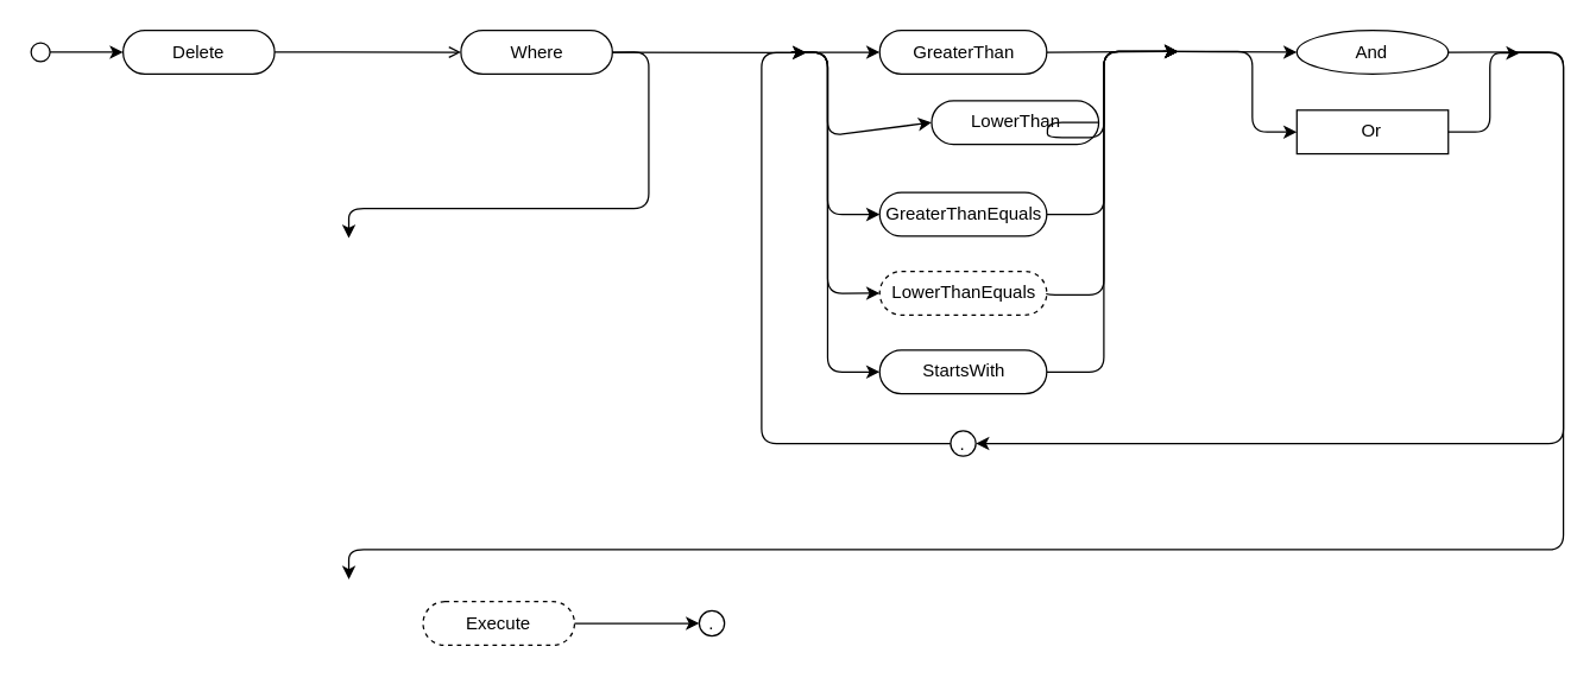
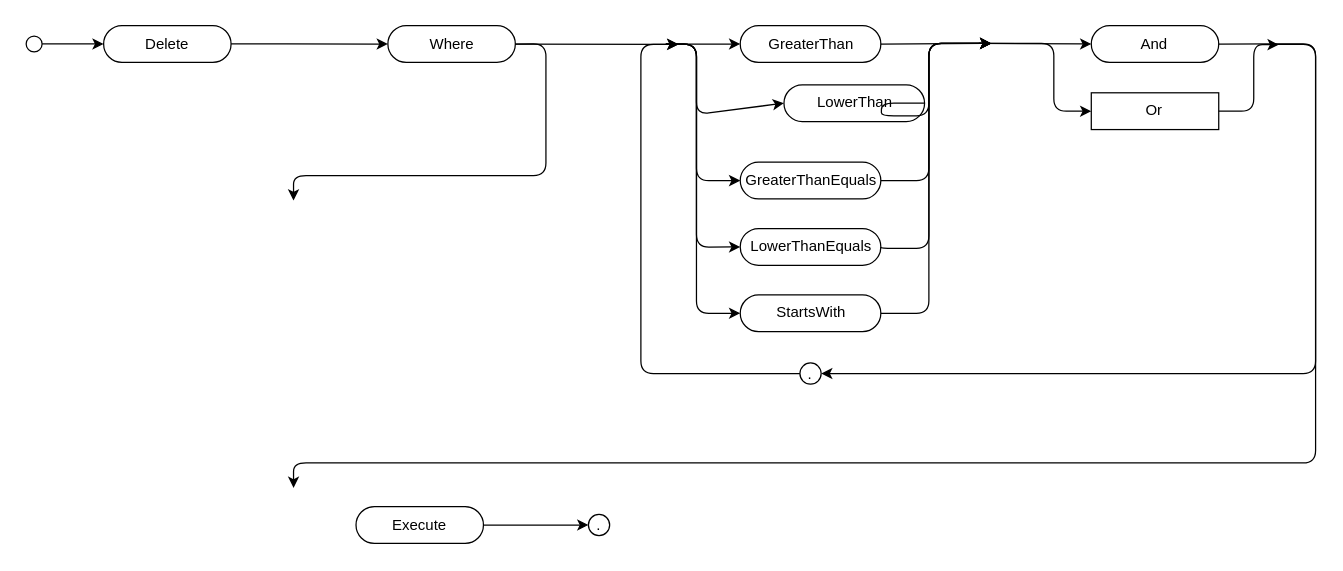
- <mxCell id="6" style="edgeStyle=elbowEdgeStyle;rounded=1;orthogonalLoop=1;jettySize=auto;html=1;exitX=1;exitY=0.5;exitDx=0;exitDy=0;entryX=0;entryY=0.5;entryDx=0;entryDy=0;endArrow=open;" parent="1" source="7" target="4" edge="1"><mxGeometry x="24" y="100" as="geometry"><mxPoint x="260.513" y="-20.571" as="targetPoint" /><Array as="points"><mxPoint x="218.01" y="48.095" /></Array></mxGeometry></mxCell>
+ <mxCell id="6" style="edgeStyle=elbowEdgeStyle;rounded=1;orthogonalLoop=1;jettySize=auto;html=1;exitX=1;exitY=0.5;exitDx=0;exitDy=0;entryX=0;entryY=0.5;entryDx=0;entryDy=0;" parent="1" source="7" target="4" edge="1"><mxGeometry x="24" y="100" as="geometry"><mxPoint x="260.513" y="-20.571" as="targetPoint" /><Array as="points"><mxPoint x="218.01" y="48.095" /></Array></mxGeometry></mxCell>
- <mxCell id="2" value="And" style="ellipse;whiteSpace=wrap;html=1;absoluteArcSize=1;imageWidth=24;arcSize=30;" parent="1" vertex="1"><mxGeometry x="872.477" y="20.001" width="102.005" height="29.429" as="geometry" /></mxCell>
+ <mxCell id="2" value="And" style="rounded=1;whiteSpace=wrap;html=1;absoluteArcSize=1;imageWidth=24;arcSize=30;" parent="1" vertex="1"><mxGeometry x="872.477" y="20.001" width="102.005" height="29.429" as="geometry" /></mxCell>
- <mxCell id="15" value="LowerThanEquals" style="rounded=1;whiteSpace=wrap;html=1;absoluteArcSize=1;imageWidth=24;arcSize=30;dashed=1;" parent="1" vertex="1"><mxGeometry x="591.506" y="182.415" width="112.541" height="29.424" as="geometry" /></mxCell>
+ <mxCell id="15" value="LowerThanEquals" style="rounded=1;whiteSpace=wrap;html=1;absoluteArcSize=1;imageWidth=24;arcSize=30;" parent="1" vertex="1"><mxGeometry x="591.506" y="182.415" width="112.541" height="29.424" as="geometry" /></mxCell>
- <mxCell id="9" value="Execute" style="rounded=1;whiteSpace=wrap;html=1;absoluteArcSize=1;imageWidth=24;arcSize=30;dashed=1;" parent="1" vertex="1"><mxGeometry x="284.002" y="405.001" width="102.005" height="29.429" as="geometry" /></mxCell>
+ <mxCell id="9" value="Execute" style="rounded=1;whiteSpace=wrap;html=1;absoluteArcSize=1;imageWidth=24;arcSize=30;" parent="1" vertex="1"><mxGeometry x="284.002" y="405.001" width="102.005" height="29.429" as="geometry" /></mxCell>
